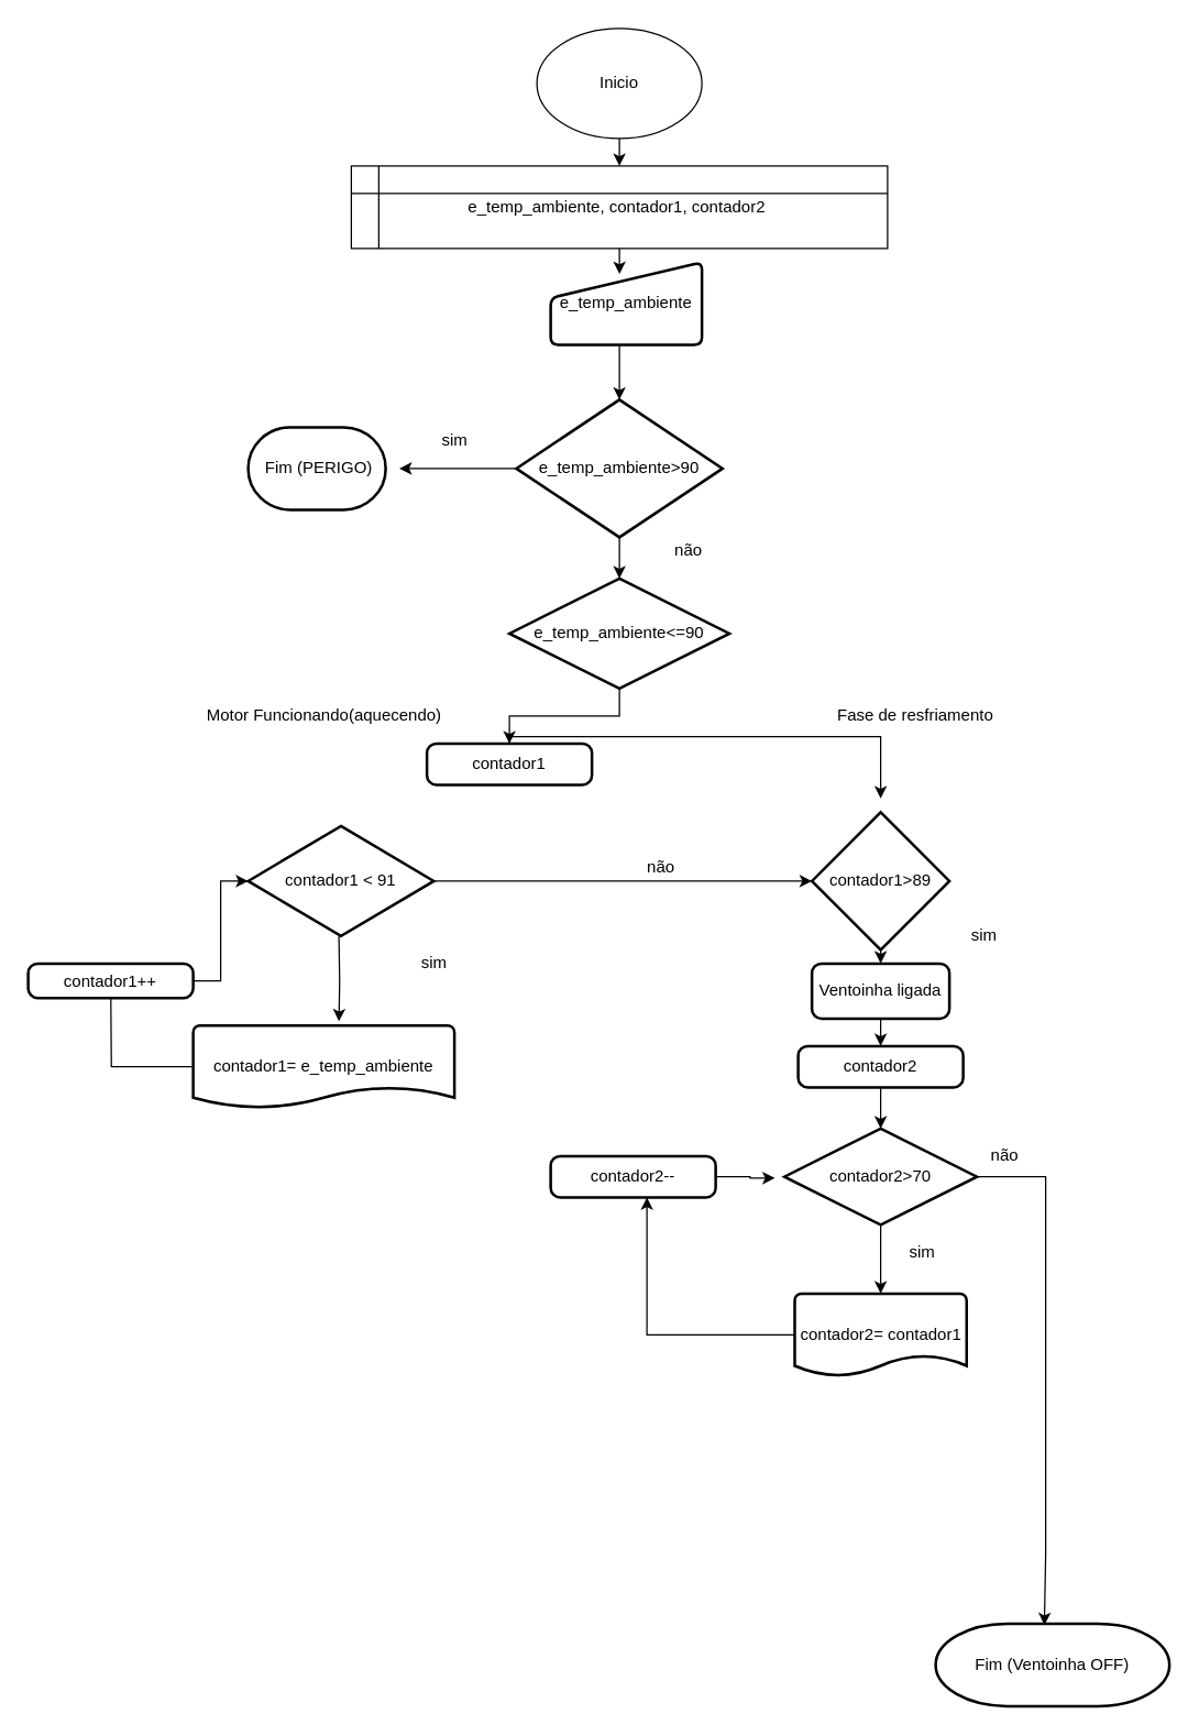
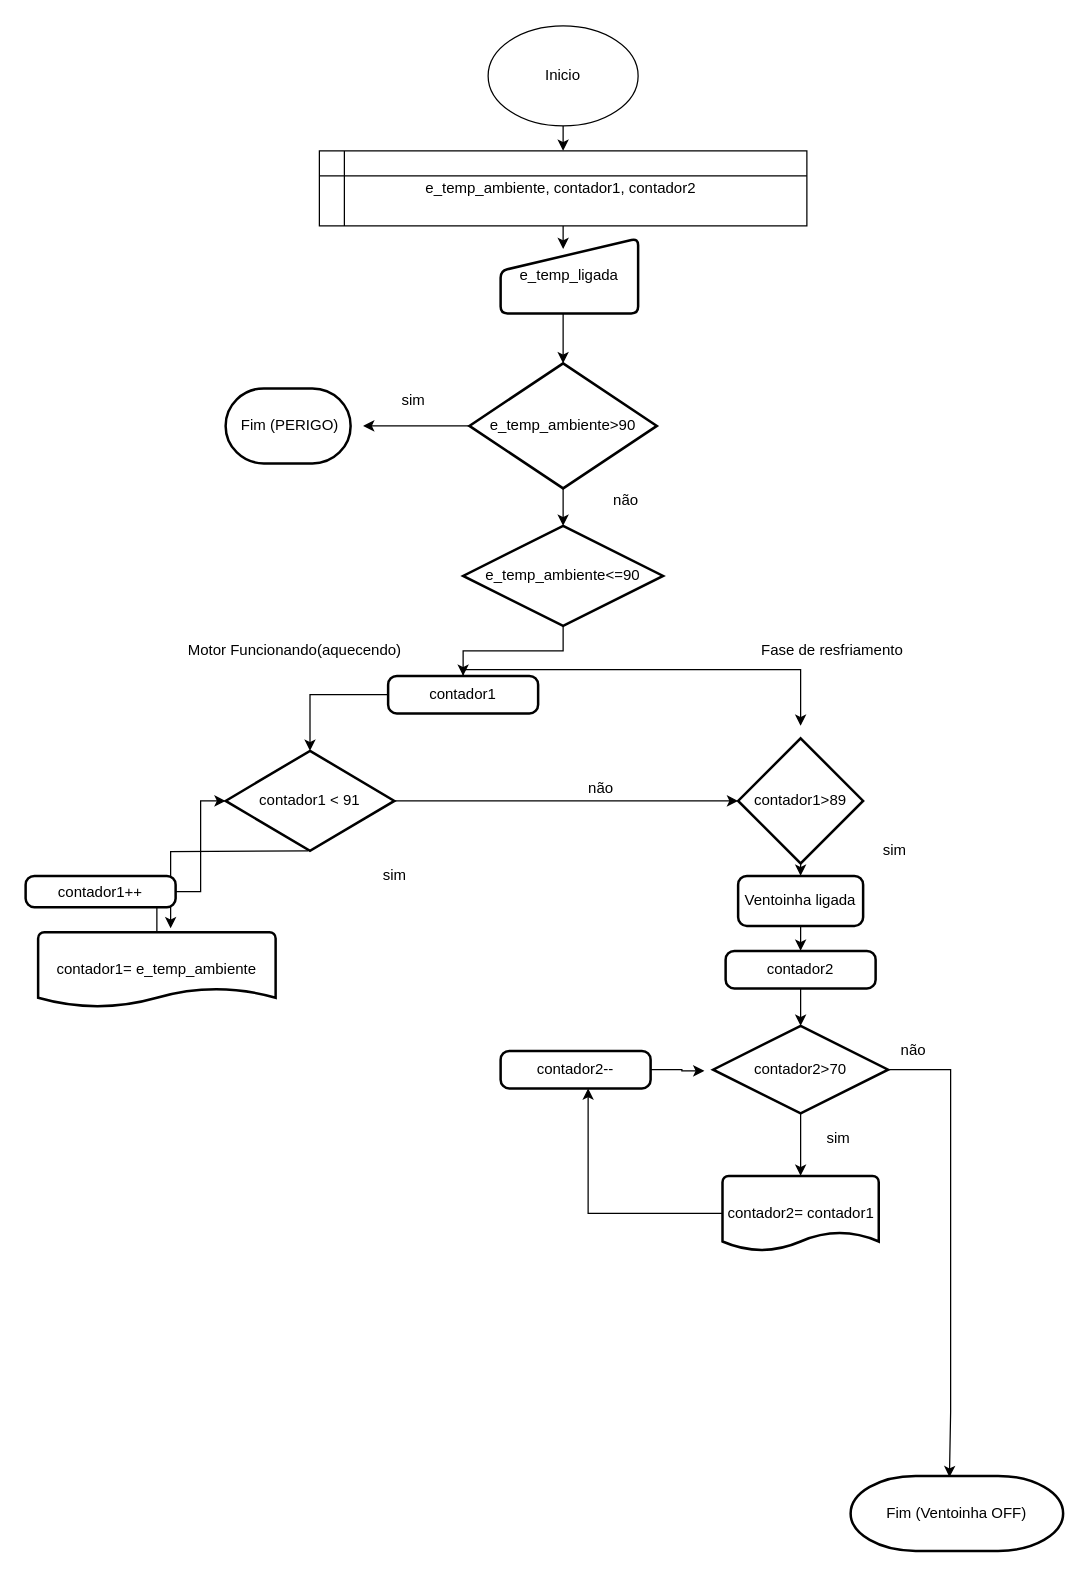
- <mxCell id="7" value="e_temp_ambiente" style="html=1;strokeWidth=2;shape=manualInput;whiteSpace=wrap;rounded=1;size=26;arcSize=11;" parent="1" vertex="1"><mxGeometry x="400" y="190" width="110" height="60" as="geometry" /></mxCell>
+ <mxCell id="7" value="e_temp_ligada" style="html=1;strokeWidth=2;shape=manualInput;whiteSpace=wrap;rounded=1;size=26;arcSize=11;" parent="1" vertex="1"><mxGeometry x="400" y="190" width="110" height="60" as="geometry" /></mxCell>
+ <mxCell id="32" style="edgeStyle=orthogonalEdgeStyle;rounded=0;orthogonalLoop=1;jettySize=auto;html=1;exitX=0;exitY=0.5;exitDx=0;exitDy=0;entryX=0.5;entryY=0;entryDx=0;entryDy=0;entryPerimeter=0;" parent="1" source="34" target="10" edge="1"><mxGeometry relative="1" as="geometry" /></mxCell>
- <mxCell id="12" value="contador1= e_temp_ambiente" style="strokeWidth=2;html=1;shape=mxgraph.flowchart.document2;whiteSpace=wrap;size=0.25;" parent="1" vertex="1"><mxGeometry x="140" y="745" width="190" height="60" as="geometry" /></mxCell>
+ <mxCell id="12" value="contador1= e_temp_ambiente" style="strokeWidth=2;html=1;shape=mxgraph.flowchart.document2;whiteSpace=wrap;size=0.25;" parent="1" vertex="1"><mxGeometry x="30" y="745" width="190" height="60" as="geometry" /></mxCell>
